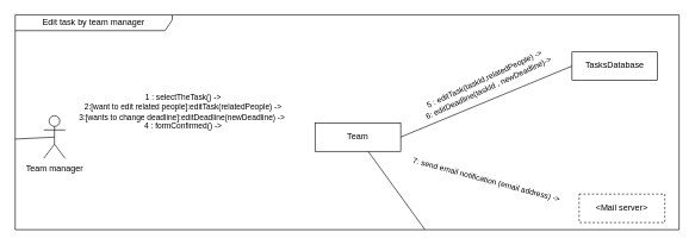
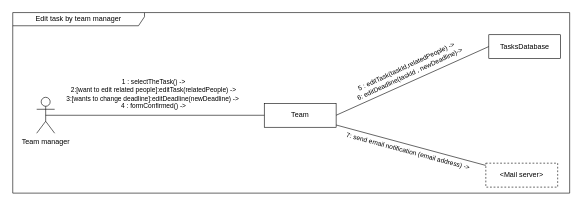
- <mxCell id="7" value="&lt;span&gt;TasksDatabase&lt;/span&gt;" style="rounded=0;whiteSpace=wrap;html=1;" parent="1" vertex="1"><mxGeometry x="800" y="72.5" width="120" height="39.5" as="geometry" /></mxCell>
+ <mxCell id="7" value="&lt;span&gt;TasksDatabase&lt;/span&gt;" style="rounded=0;whiteSpace=wrap;html=1;" parent="1" vertex="1"><mxGeometry x="815" y="57.5" width="120" height="39.5" as="geometry" /></mxCell>
- <mxCell id="9" style="edgeStyle=none;rounded=0;orthogonalLoop=1;jettySize=auto;html=1;exitX=0.5;exitY=0.5;exitDx=0;exitDy=0;exitPerimeter=0;endArrow=none;endFill=0;" parent="1" source="10" target="2" edge="1"><mxGeometry relative="1" as="geometry" /></mxCell>
+ <mxCell id="9" style="edgeStyle=none;rounded=0;orthogonalLoop=1;jettySize=auto;html=1;exitX=0.5;exitY=0.5;exitDx=0;exitDy=0;exitPerimeter=0;endArrow=none;endFill=0;" parent="1" source="10" target="6" edge="1"><mxGeometry relative="1" as="geometry" /></mxCell>
- <mxCell id="5" style="edgeStyle=none;rounded=0;orthogonalLoop=1;jettySize=auto;html=1;endArrow=none;endFill=0;" parent="1" source="6" target="2" edge="1"><mxGeometry relative="1" as="geometry" /></mxCell>
+ <mxCell id="5" style="edgeStyle=none;rounded=0;orthogonalLoop=1;jettySize=auto;html=1;endArrow=none;endFill=0;" parent="1" source="6" target="8" edge="1"><mxGeometry relative="1" as="geometry" /></mxCell>
